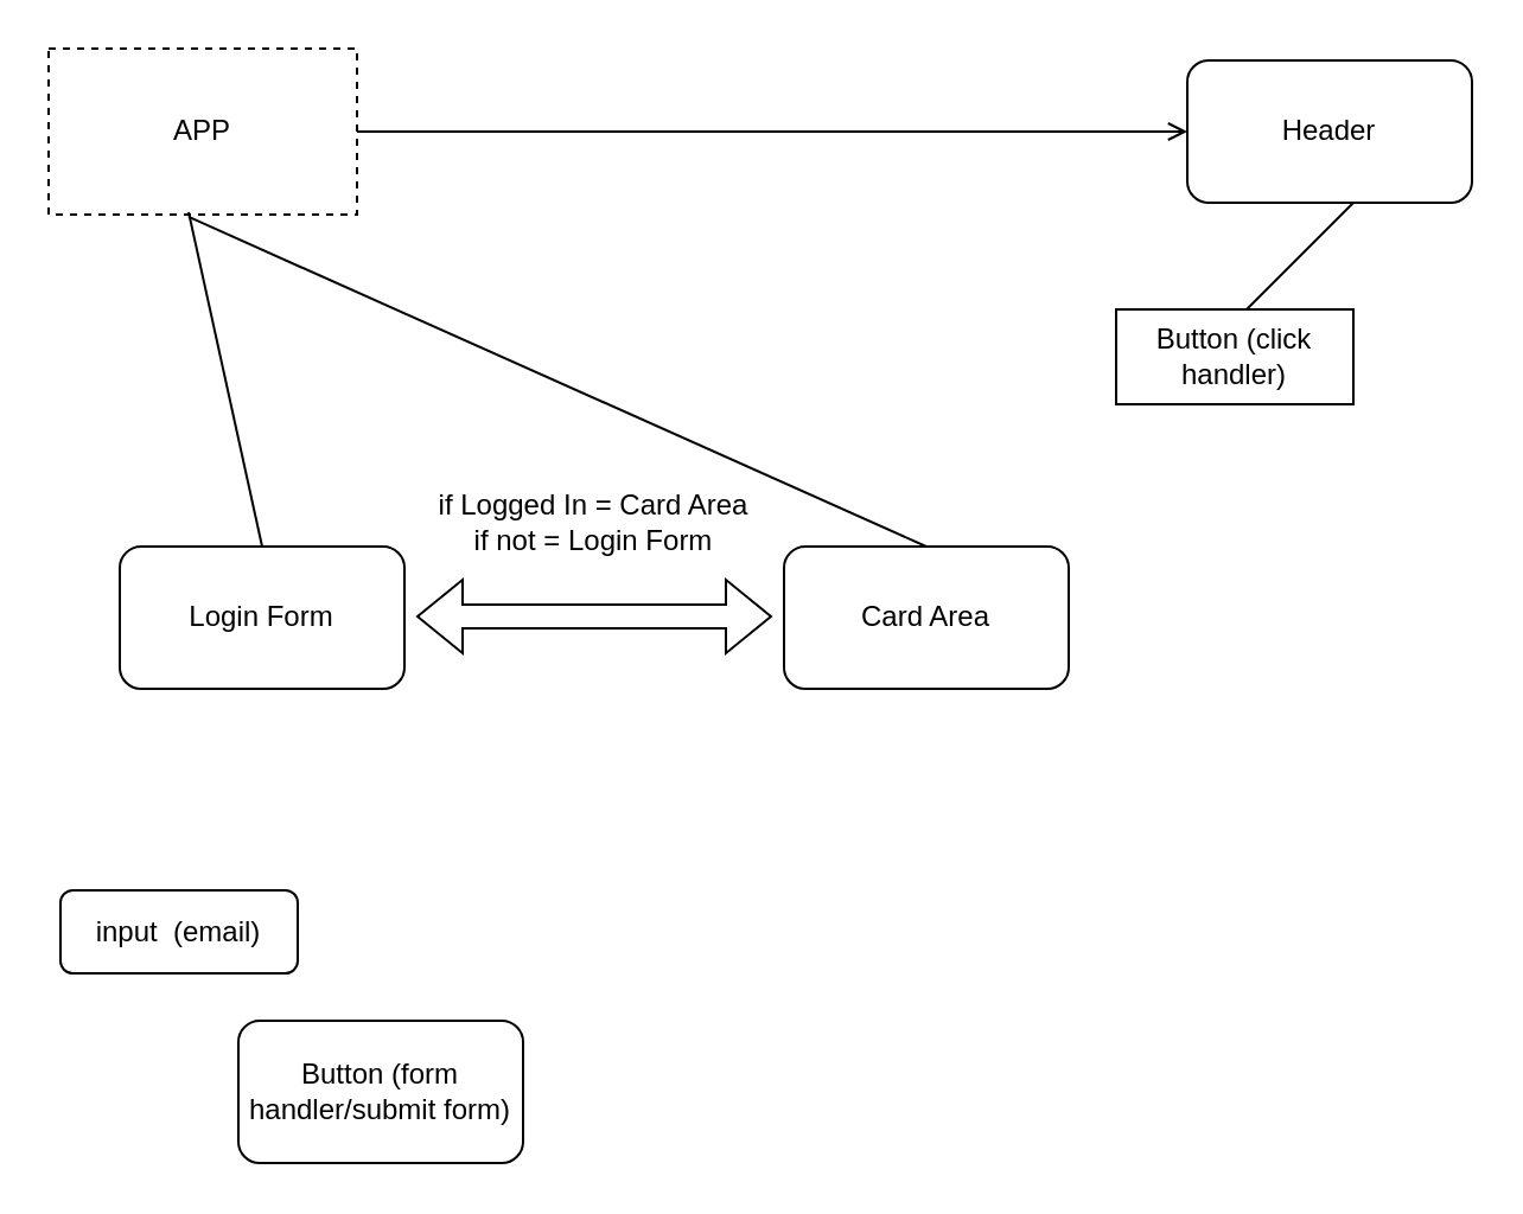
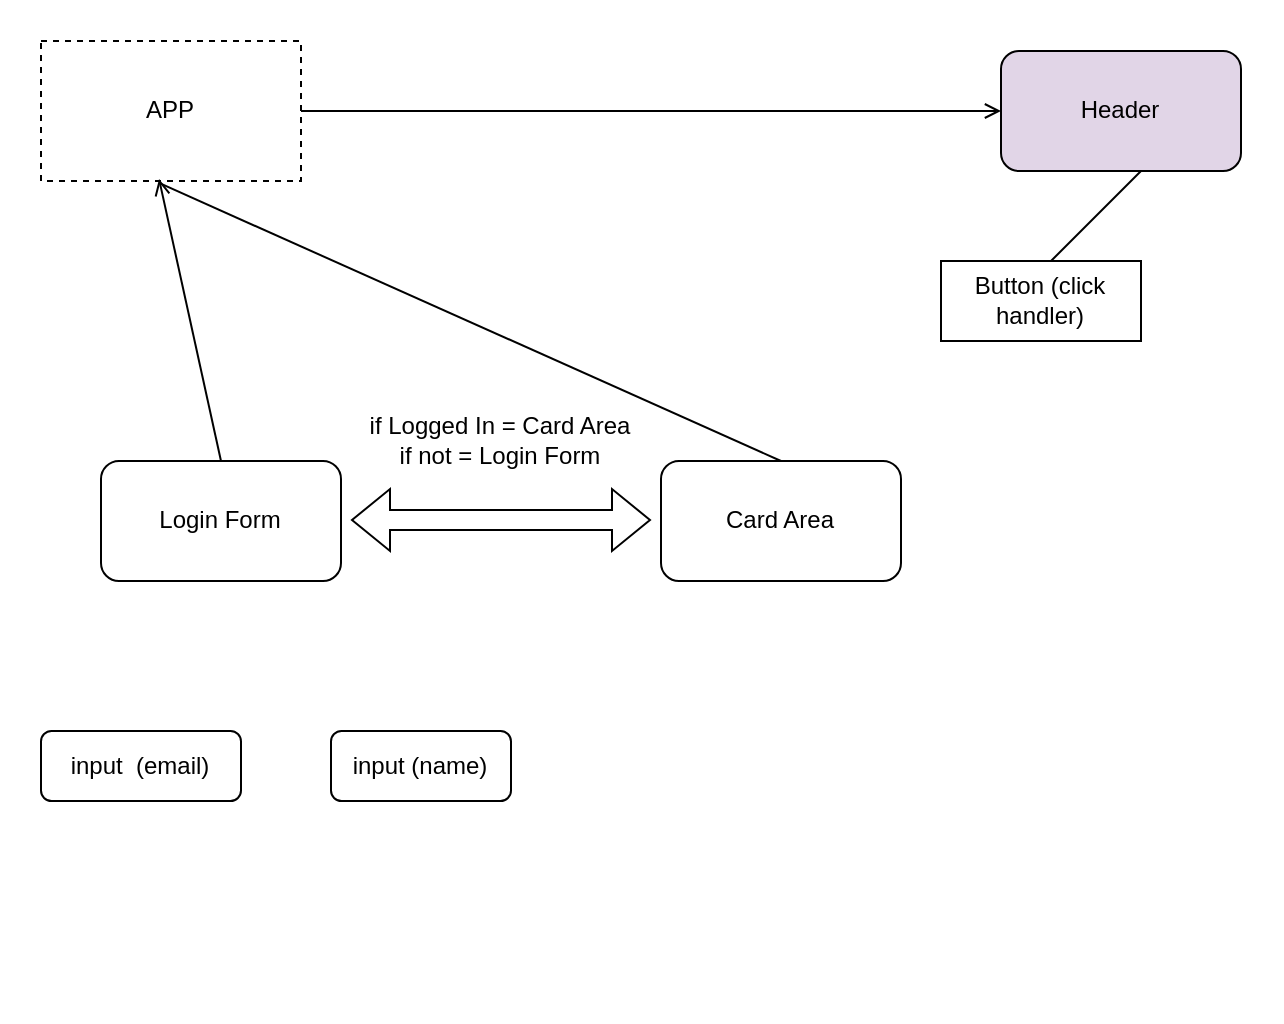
- <mxCell id="3" value="Header" style="rounded=1;whiteSpace=wrap;html=1;" vertex="1" parent="1"><mxGeometry x="500" y="25" width="120" height="60" as="geometry" /></mxCell>
+ <mxCell id="3" value="Header" style="rounded=1;whiteSpace=wrap;html=1;fillColor=#e1d5e7;" vertex="1" parent="1"><mxGeometry x="500" y="25" width="120" height="60" as="geometry" /></mxCell>
- <mxCell id="6" value="" style="endArrow=none;html=1;rounded=0;exitX=0.5;exitY=0;exitDx=0;exitDy=0;entryX=0.454;entryY=0.986;entryDx=0;entryDy=0;entryPerimeter=0;" edge="1" parent="1" source="4" target="2"><mxGeometry width="50" height="50" relative="1" as="geometry"><mxPoint x="30" y="140" as="sourcePoint" /><mxPoint x="120" y="110" as="targetPoint" /><Array as="points" /></mxGeometry></mxCell>
+ <mxCell id="6" value="" style="endArrow=open;html=1;rounded=0;exitX=0.5;exitY=0;exitDx=0;exitDy=0;entryX=0.454;entryY=0.986;entryDx=0;entryDy=0;entryPerimeter=0;" edge="1" parent="1" source="4" target="2"><mxGeometry width="50" height="50" relative="1" as="geometry"><mxPoint x="30" y="140" as="sourcePoint" /><mxPoint x="120" y="110" as="targetPoint" /><Array as="points" /></mxGeometry></mxCell>
+ <mxCell id="13" value="input (name)" style="rounded=1;whiteSpace=wrap;html=1;" vertex="1" parent="1"><mxGeometry x="165" y="365" width="90" height="35" as="geometry" /></mxCell>
- <mxCell id="12" value="input&amp;nbsp; (email)" style="rounded=1;whiteSpace=wrap;html=1;" vertex="1" parent="1"><mxGeometry x="25" y="375" width="100" height="35" as="geometry" /></mxCell>
+ <mxCell id="12" value="input&amp;nbsp; (email)" style="rounded=1;whiteSpace=wrap;html=1;" vertex="1" parent="1"><mxGeometry x="20" y="365" width="100" height="35" as="geometry" /></mxCell>
- <mxCell id="14" value="Button (form handler/submit form)" style="rounded=1;whiteSpace=wrap;html=1;" vertex="1" parent="1"><mxGeometry x="100" y="430" width="120" height="60" as="geometry" /></mxCell>
